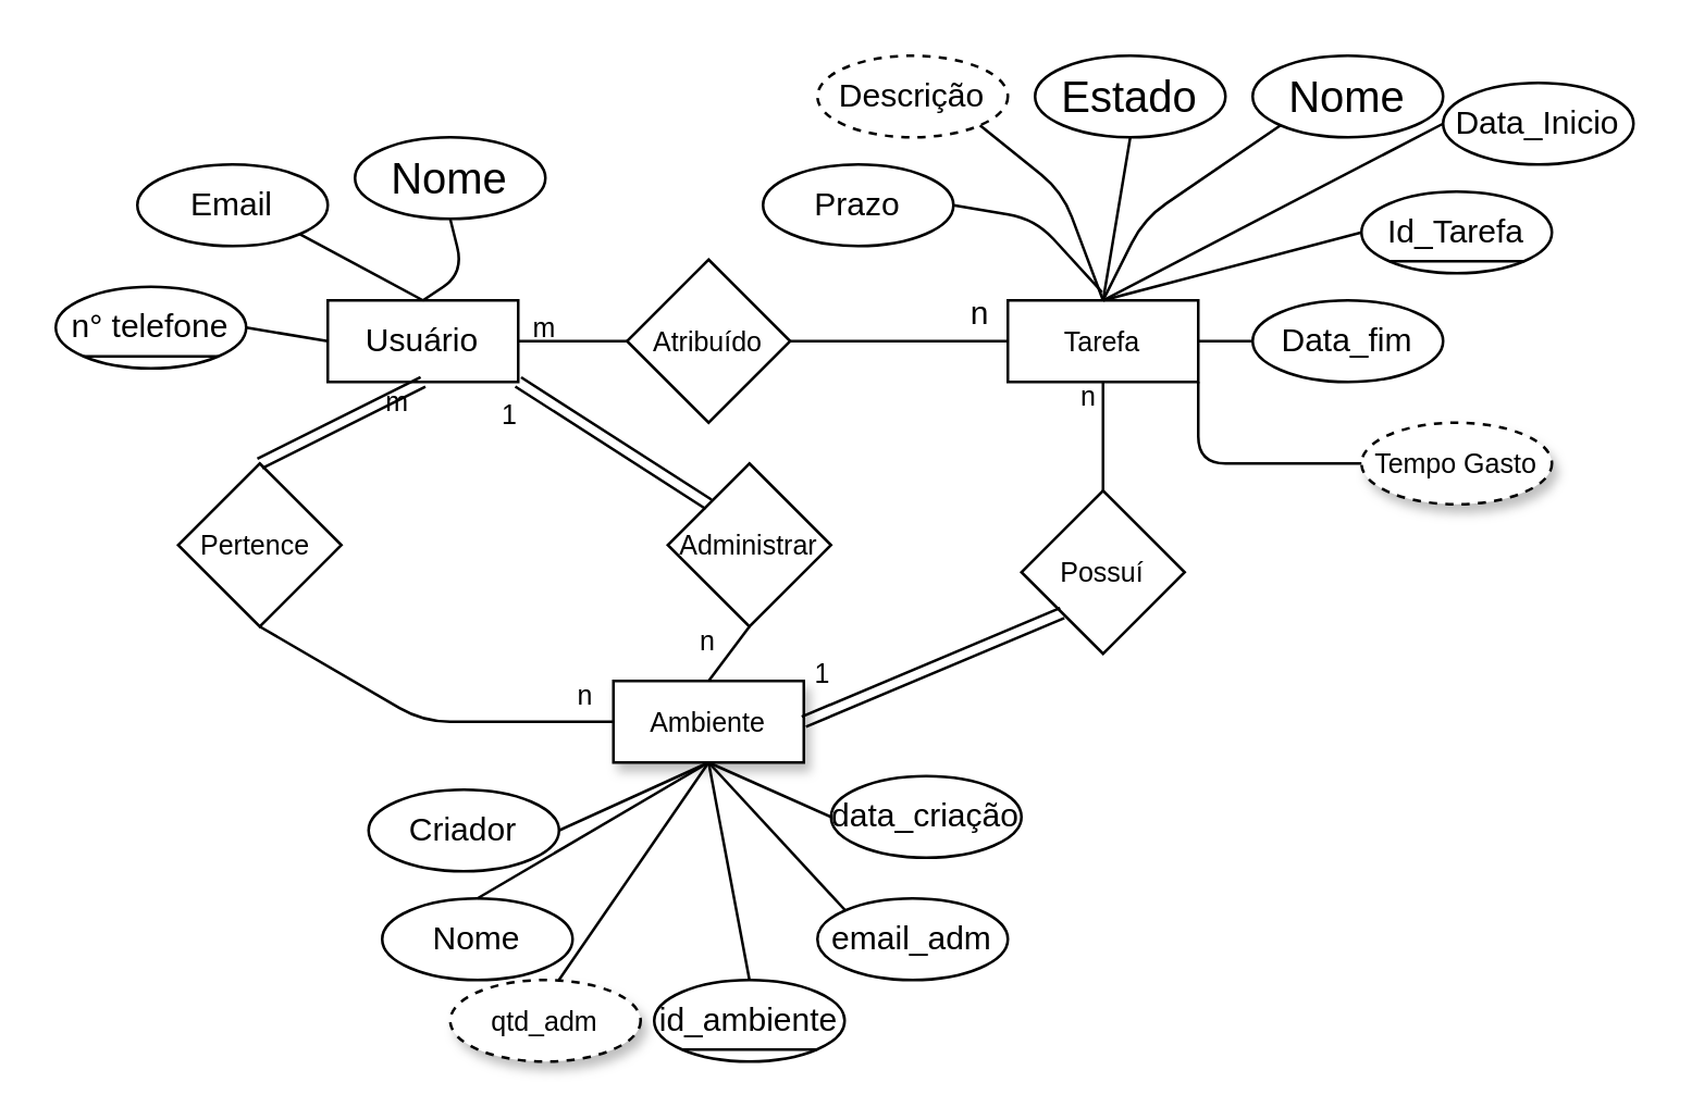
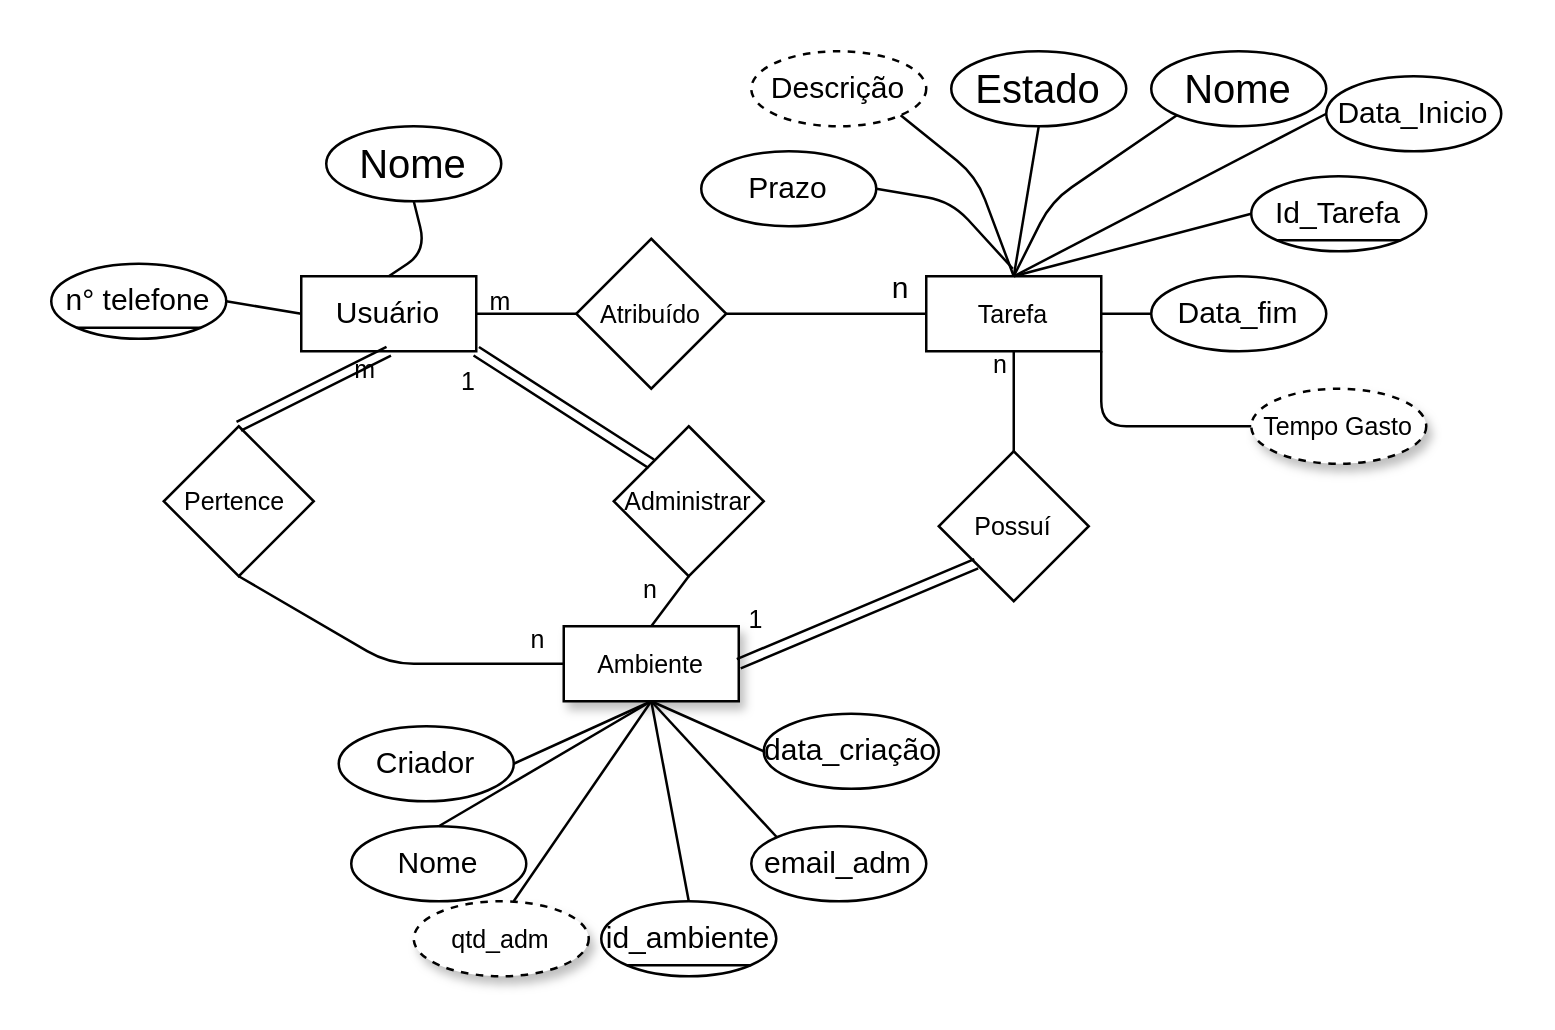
- <mxCell id="4" value="Email" style="ellipse;whiteSpace=wrap;html=1;" parent="1" vertex="1"><mxGeometry x="50" y="60" width="70" height="30" as="geometry" /></mxCell>
- <mxCell id="23" value="" style="endArrow=none;html=1;fontSize=10;entryX=1;entryY=1;entryDx=0;entryDy=0;exitX=0.5;exitY=0;exitDx=0;exitDy=0;" parent="1" source="2" target="4" edge="1"><mxGeometry width="50" height="50" relative="1" as="geometry"><mxPoint x="150" y="130" as="sourcePoint" /><mxPoint x="200" y="80" as="targetPoint" /><Array as="points" /></mxGeometry></mxCell>
